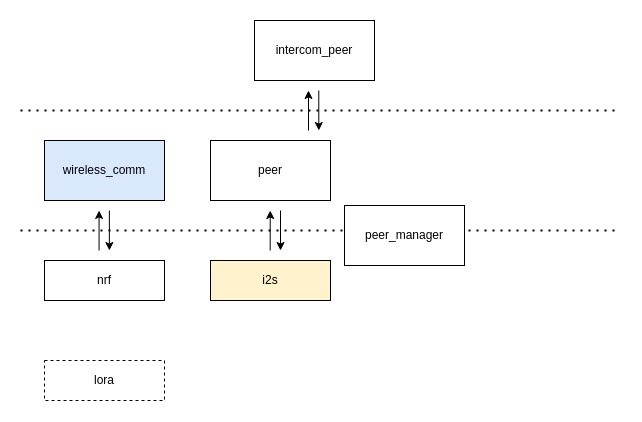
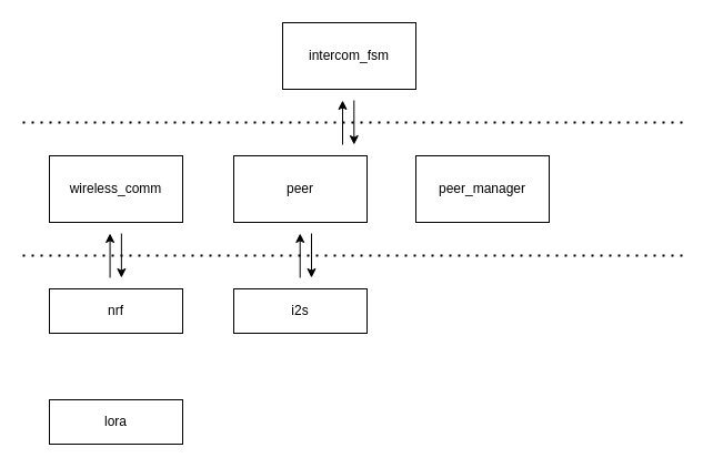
- <mxCell id="2" value="intercom_peer" style="rounded=0;whiteSpace=wrap;html=1;" vertex="1" parent="1"><mxGeometry x="254" y="20" width="120" height="60" as="geometry" /></mxCell>
+ <mxCell id="2" value="intercom_fsm" style="rounded=0;whiteSpace=wrap;html=1;" vertex="1" parent="1"><mxGeometry x="254" y="20" width="120" height="60" as="geometry" /></mxCell>
- <mxCell id="3" value="wireless_comm" style="rounded=0;whiteSpace=wrap;html=1;fillColor=#dae8fc;" vertex="1" parent="1"><mxGeometry x="44" y="140" width="120" height="60" as="geometry" /></mxCell>
+ <mxCell id="3" value="wireless_comm" style="rounded=0;whiteSpace=wrap;html=1;" vertex="1" parent="1"><mxGeometry x="44" y="140" width="120" height="60" as="geometry" /></mxCell>
- <mxCell id="16" value="peer_manager" style="rounded=0;whiteSpace=wrap;html=1;" vertex="1" parent="1"><mxGeometry x="344" y="205" width="120" height="60" as="geometry" /></mxCell>
+ <mxCell id="16" value="peer_manager" style="rounded=0;whiteSpace=wrap;html=1;" vertex="1" parent="1"><mxGeometry x="374" y="140" width="120" height="60" as="geometry" /></mxCell>
- <mxCell id="9" value="i2s" style="rounded=0;whiteSpace=wrap;html=1;fillColor=#fff2cc;" vertex="1" parent="1"><mxGeometry x="210" y="260" width="120" height="40" as="geometry" /></mxCell>
+ <mxCell id="9" value="i2s" style="rounded=0;whiteSpace=wrap;html=1;" vertex="1" parent="1"><mxGeometry x="210" y="260" width="120" height="40" as="geometry" /></mxCell>
- <mxCell id="5" value="lora" style="rounded=0;whiteSpace=wrap;html=1;dashed=1;" vertex="1" parent="1"><mxGeometry x="44" y="360" width="120" height="40" as="geometry" /></mxCell>
+ <mxCell id="5" value="lora" style="rounded=0;whiteSpace=wrap;html=1;" vertex="1" parent="1"><mxGeometry x="44" y="360" width="120" height="40" as="geometry" /></mxCell>
